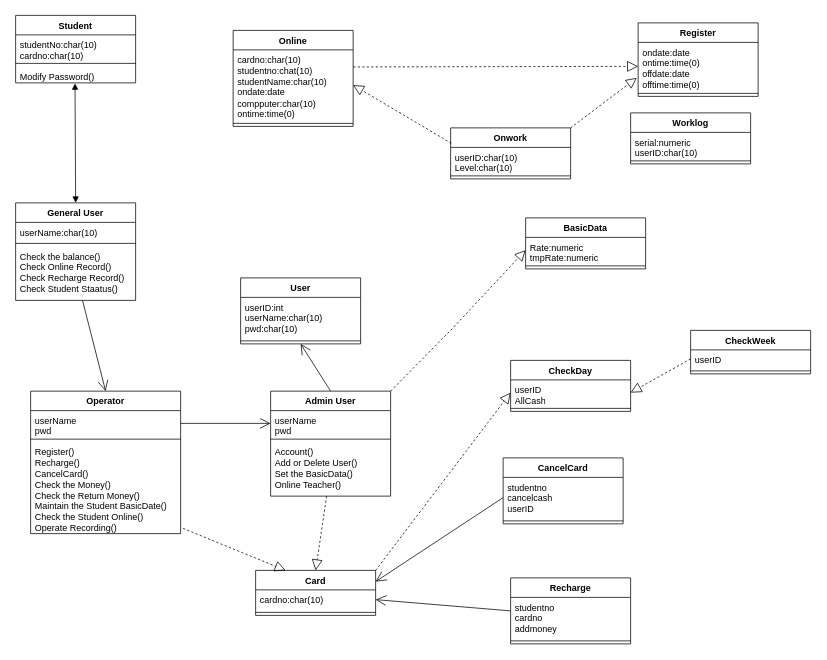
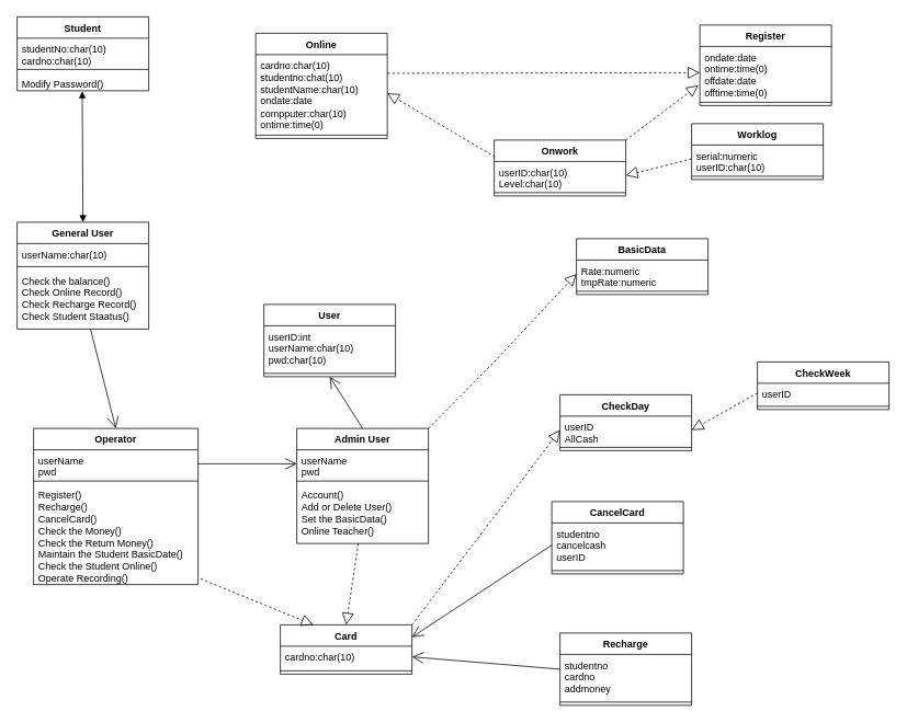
+ <mxCell id="65" value="" style="endArrow=block;dashed=1;endFill=0;endSize=12;html=1;rounded=0;entryX=1;entryY=0.5;entryDx=0;entryDy=0;exitX=0;exitY=0.5;exitDx=0;exitDy=0;" edge="1" parent="1" source="21" target="27"><mxGeometry width="160" relative="1" as="geometry"><mxPoint x="631" y="221" as="sourcePoint" /><mxPoint x="500" y="143" as="targetPoint" /><Array as="points" /></mxGeometry></mxCell>
